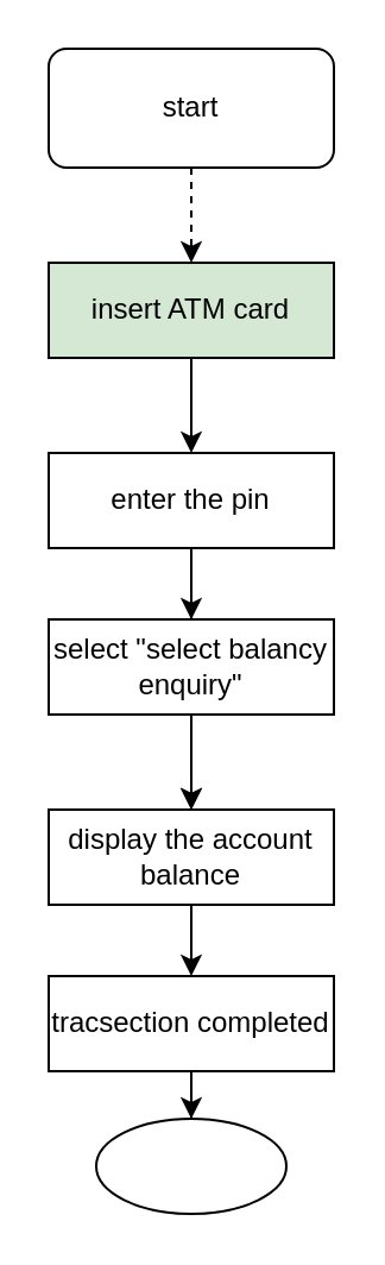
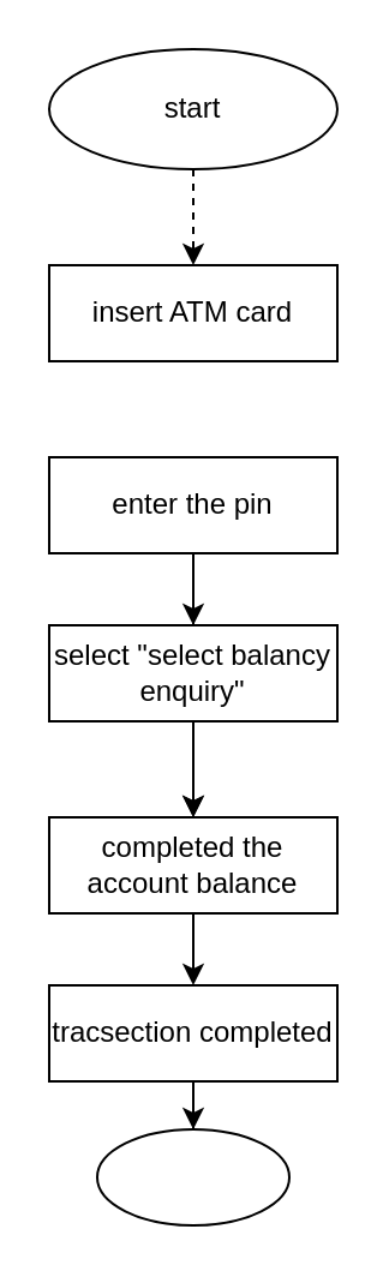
- <mxCell id="3" value="start" style="whiteSpace=wrap;html=1;rounded=1;" vertex="1" parent="1"><mxGeometry x="20" y="20" width="120" height="50" as="geometry" /></mxCell>
+ <mxCell id="3" value="start" style="ellipse;whiteSpace=wrap;html=1;" vertex="1" parent="1"><mxGeometry x="20" y="20" width="120" height="50" as="geometry" /></mxCell>
- <mxCell id="5" value="insert ATM card" style="whiteSpace=wrap;html=1;fillColor=#d5e8d4;" vertex="1" parent="1"><mxGeometry x="20" y="110" width="120" height="40" as="geometry" /></mxCell>
+ <mxCell id="5" value="insert ATM card" style="whiteSpace=wrap;html=1;" vertex="1" parent="1"><mxGeometry x="20" y="110" width="120" height="40" as="geometry" /></mxCell>
- <mxCell id="4" value="" style="edgeStyle=orthogonalEdgeStyle;rounded=0;orthogonalLoop=1;jettySize=auto;html=1;" edge="1" parent="1" source="5" target="8"><mxGeometry relative="1" as="geometry" /></mxCell>
- <mxCell id="12" value="display the account balance" style="whiteSpace=wrap;html=1;" vertex="1" parent="1"><mxGeometry x="20" y="340" width="120" height="40" as="geometry" /></mxCell>
+ <mxCell id="12" value="completed the account balance" style="whiteSpace=wrap;html=1;" vertex="1" parent="1"><mxGeometry x="20" y="340" width="120" height="40" as="geometry" /></mxCell>
